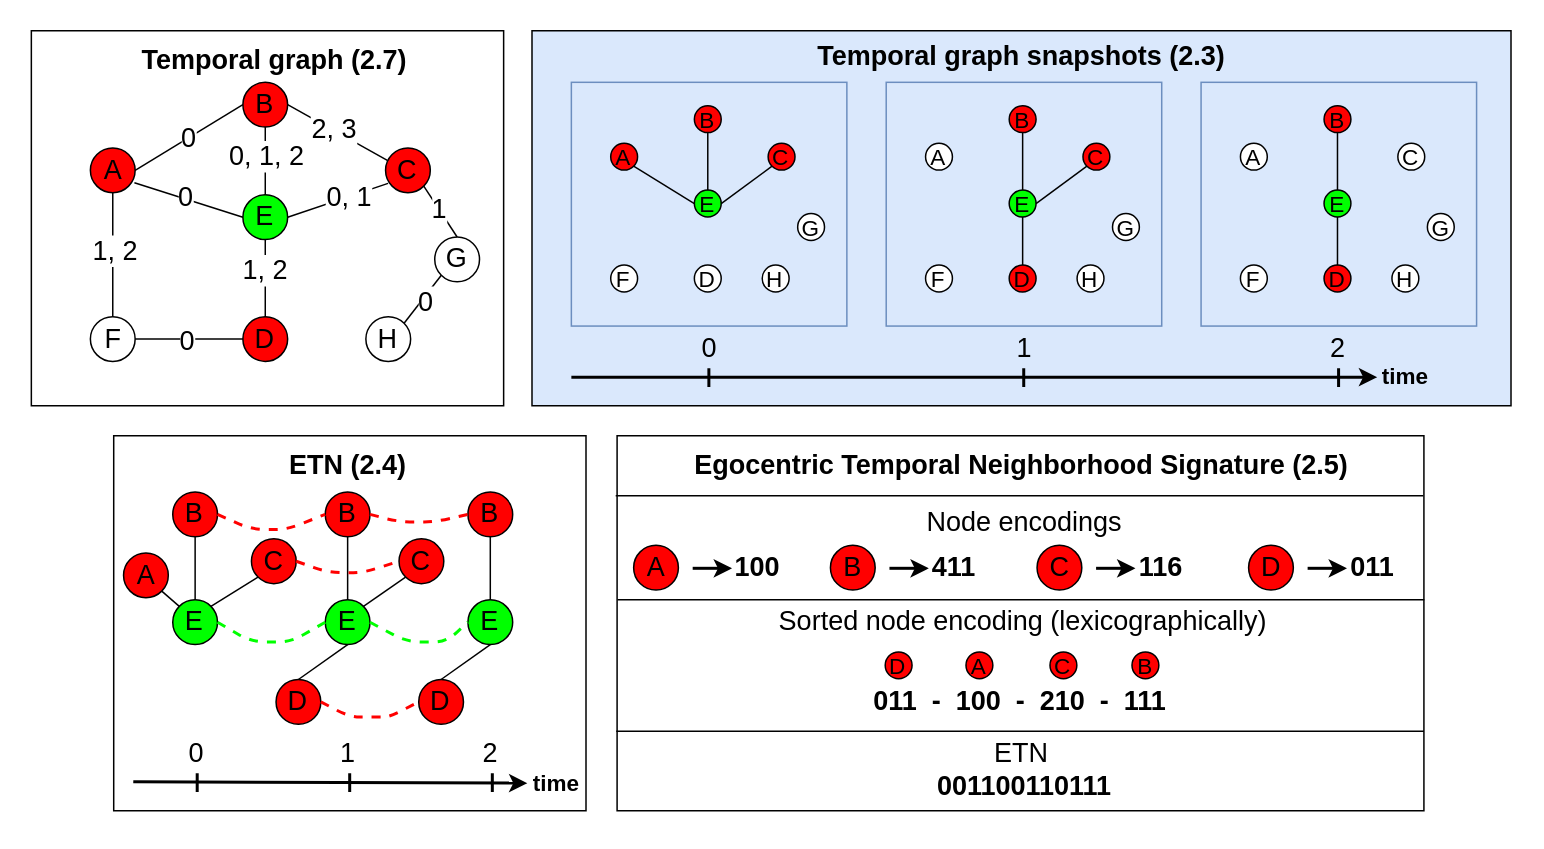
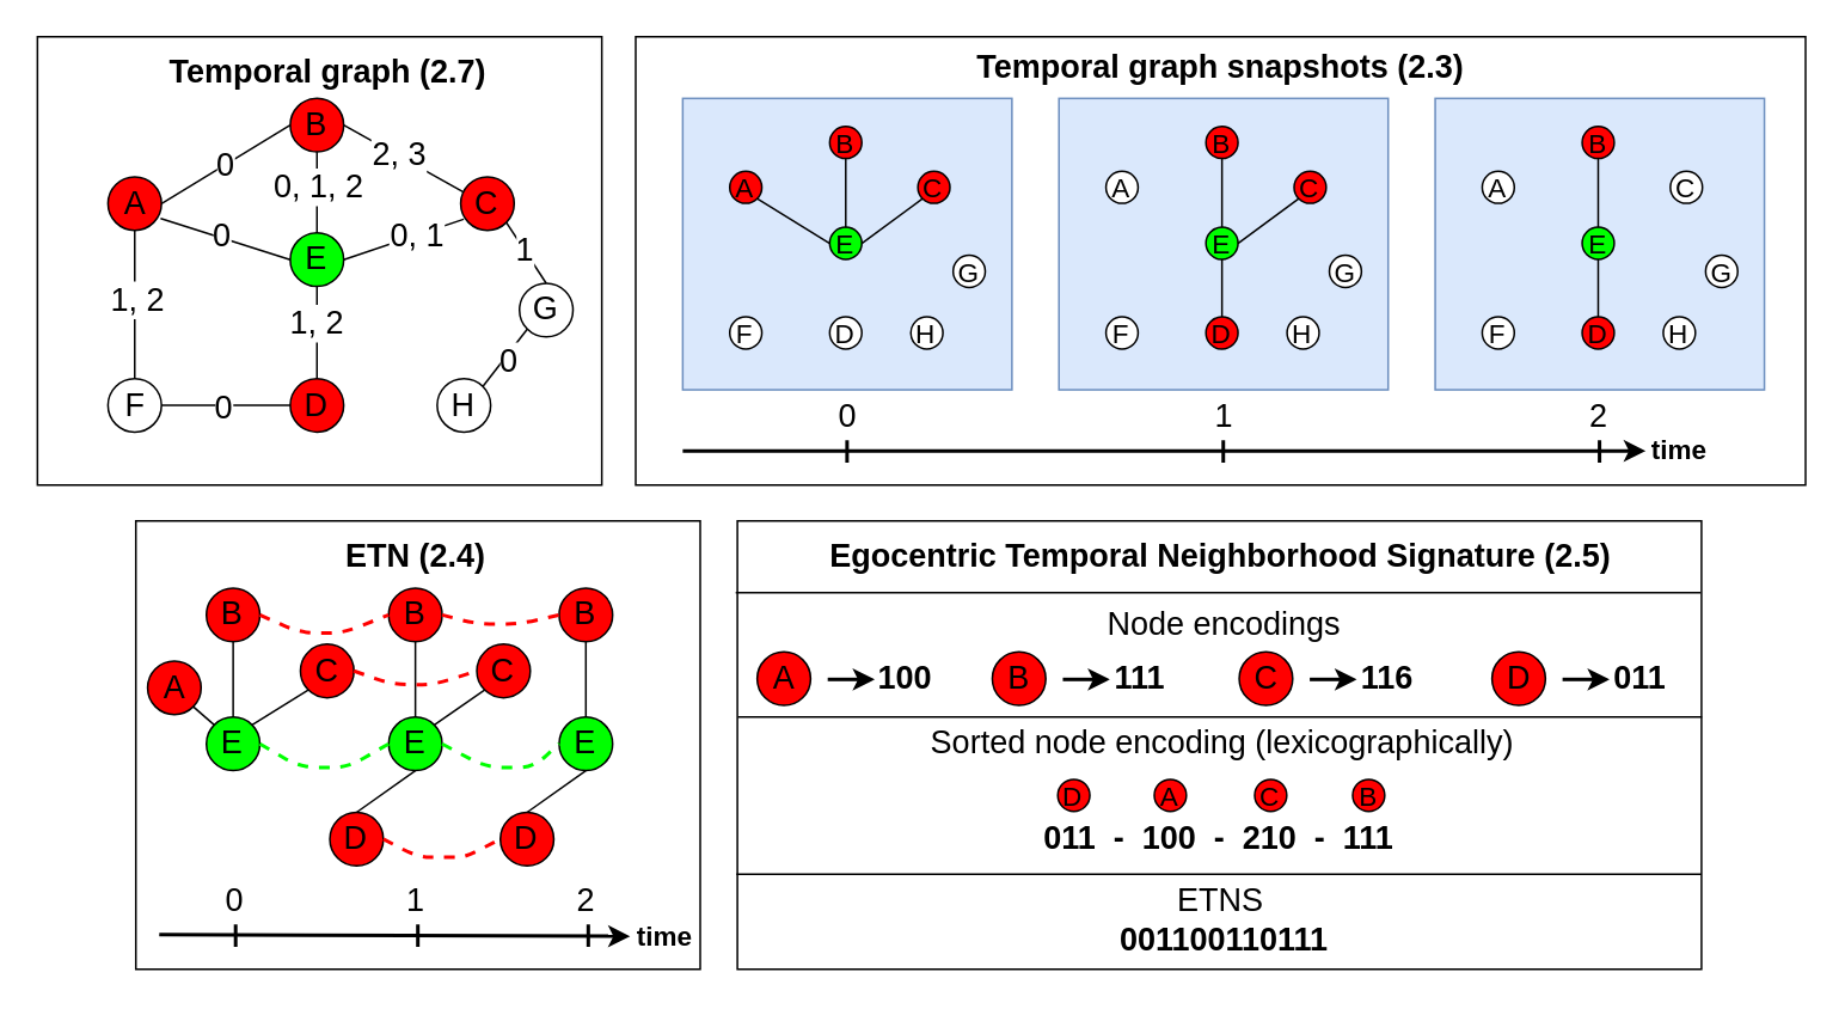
- <mxCell id="31" value="&lt;b&gt;&lt;font style=&quot;font-size: 18px;&quot;&gt;Temporal graph snapshots (2.3)&lt;/font&gt;&lt;/b&gt;" style="rounded=0;whiteSpace=wrap;html=1;verticalAlign=top;fontSize=13;fillColor=#dae8fc;" parent="1" vertex="1"><mxGeometry x="354.001" y="20" width="652.669" height="250" as="geometry" /></mxCell>
+ <mxCell id="31" value="&lt;b&gt;&lt;font style=&quot;font-size: 18px;&quot;&gt;Temporal graph snapshots (2.3)&lt;/font&gt;&lt;/b&gt;" style="rounded=0;whiteSpace=wrap;html=1;verticalAlign=top;fontSize=13;" parent="1" vertex="1"><mxGeometry x="354.001" y="20" width="652.669" height="250" as="geometry" /></mxCell>
- <mxCell id="101" value="&lt;font style=&quot;font-size: 18px;&quot;&gt;&lt;b&gt;411&lt;/b&gt;&lt;/font&gt;" style="text;html=1;align=center;verticalAlign=middle;resizable=0;points=[];autosize=1;strokeColor=none;fillColor=none;fontSize=13;" parent="1" vertex="1"><mxGeometry x="609.813" y="357.965" width="50" height="40" as="geometry" /></mxCell>
+ <mxCell id="101" value="&lt;font style=&quot;font-size: 18px;&quot;&gt;&lt;b&gt;111&lt;/b&gt;&lt;/font&gt;" style="text;html=1;align=center;verticalAlign=middle;resizable=0;points=[];autosize=1;strokeColor=none;fillColor=none;fontSize=13;" parent="1" vertex="1"><mxGeometry x="609.813" y="357.965" width="50" height="40" as="geometry" /></mxCell>
- <mxCell id="135" value="&lt;font style=&quot;font-size: 18px;&quot;&gt;ETN&lt;/font&gt;" style="text;html=1;align=center;verticalAlign=middle;resizable=0;points=[];autosize=1;strokeColor=none;fillColor=none;" parent="1" vertex="1"><mxGeometry x="644.67" y="482.34" width="70" height="40" as="geometry" /></mxCell>
+ <mxCell id="135" value="&lt;font style=&quot;font-size: 18px;&quot;&gt;ETNS&lt;/font&gt;" style="text;html=1;align=center;verticalAlign=middle;resizable=0;points=[];autosize=1;strokeColor=none;fillColor=none;" parent="1" vertex="1"><mxGeometry x="644.67" y="482.34" width="70" height="40" as="geometry" /></mxCell>
